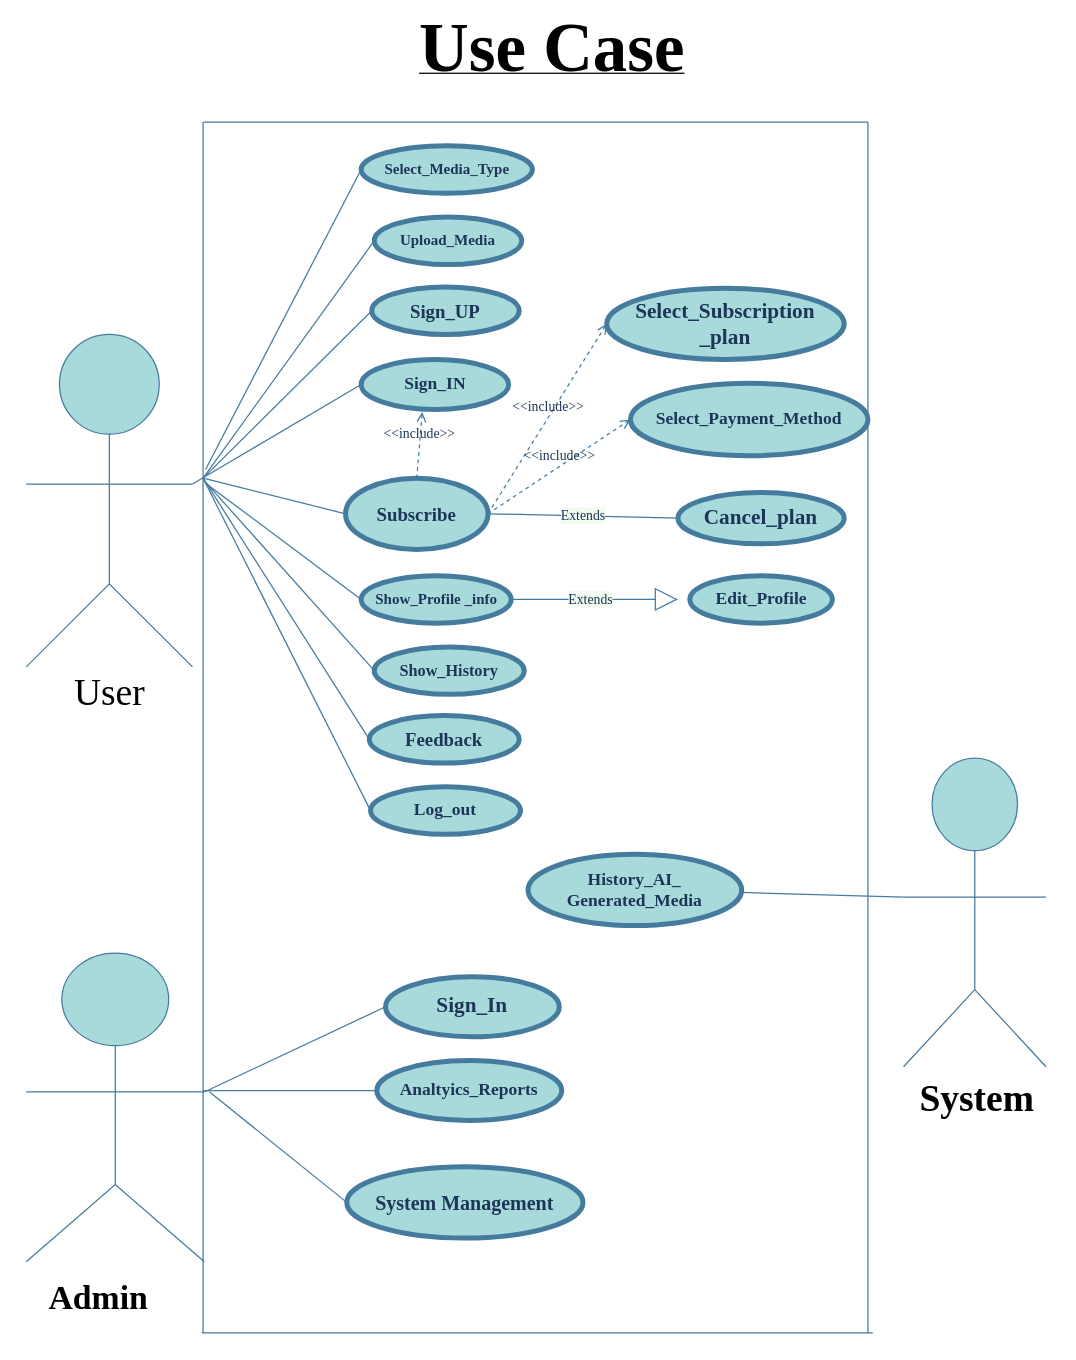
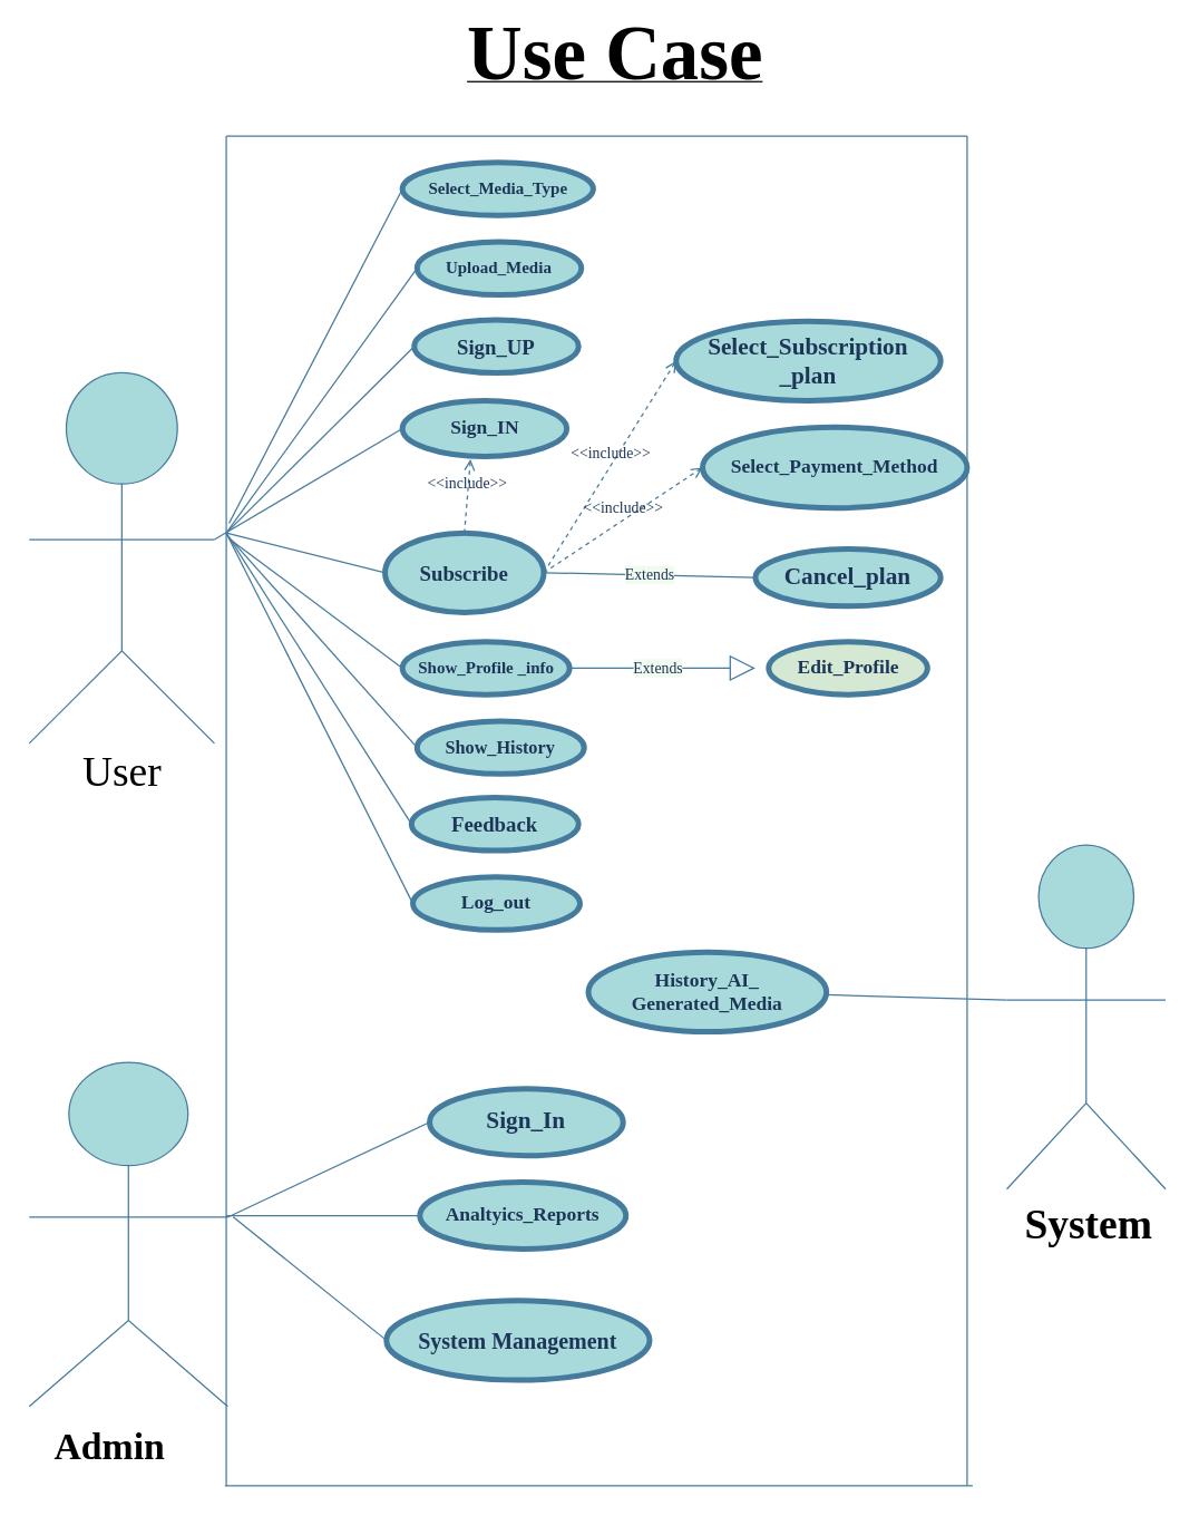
- <mxCell id="18" value="&lt;b&gt;&lt;font style=&quot;font-size: 14px&quot;&gt;Edit_Profile&lt;/font&gt;&lt;/b&gt;" style="ellipse;whiteSpace=wrap;html=1;strokeWidth=4;fontFamily=Comic Sans MS;fillColor=#A8DADC;strokeColor=#457B9D;fontColor=#1D3557;" parent="1" vertex="1"><mxGeometry x="551.5" y="460" width="114" height="38" as="geometry" /></mxCell>
+ <mxCell id="18" value="&lt;b&gt;&lt;font style=&quot;font-size: 14px&quot;&gt;Edit_Profile&lt;/font&gt;&lt;/b&gt;" style="ellipse;whiteSpace=wrap;html=1;strokeWidth=4;fontFamily=Comic Sans MS;fillColor=#d5e8d4;strokeColor=#457B9D;fontColor=#1D3557;" parent="1" vertex="1"><mxGeometry x="551.5" y="460" width="114" height="38" as="geometry" /></mxCell>
